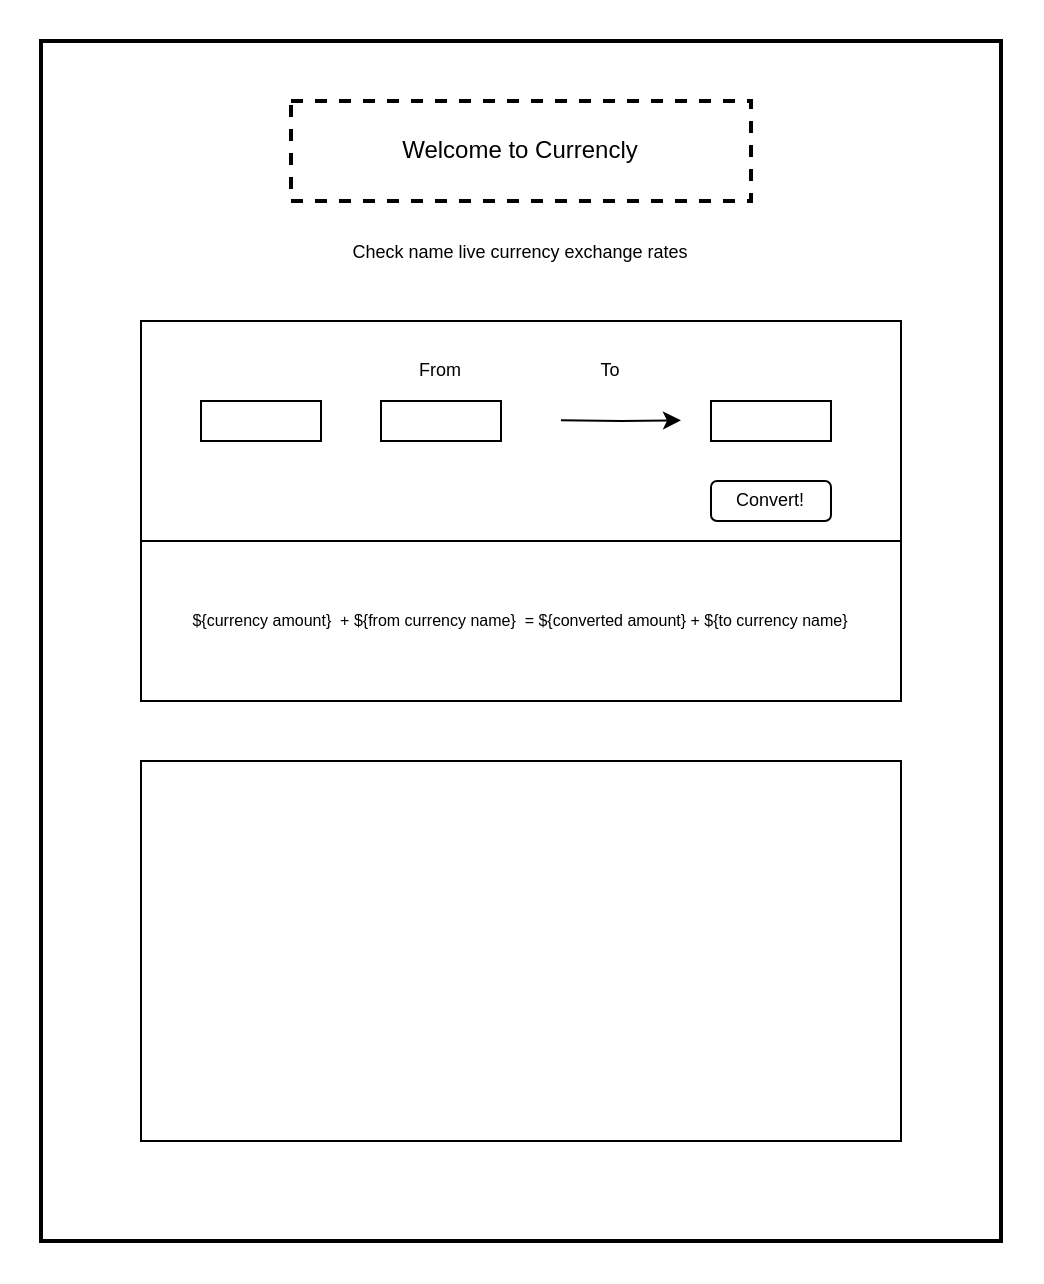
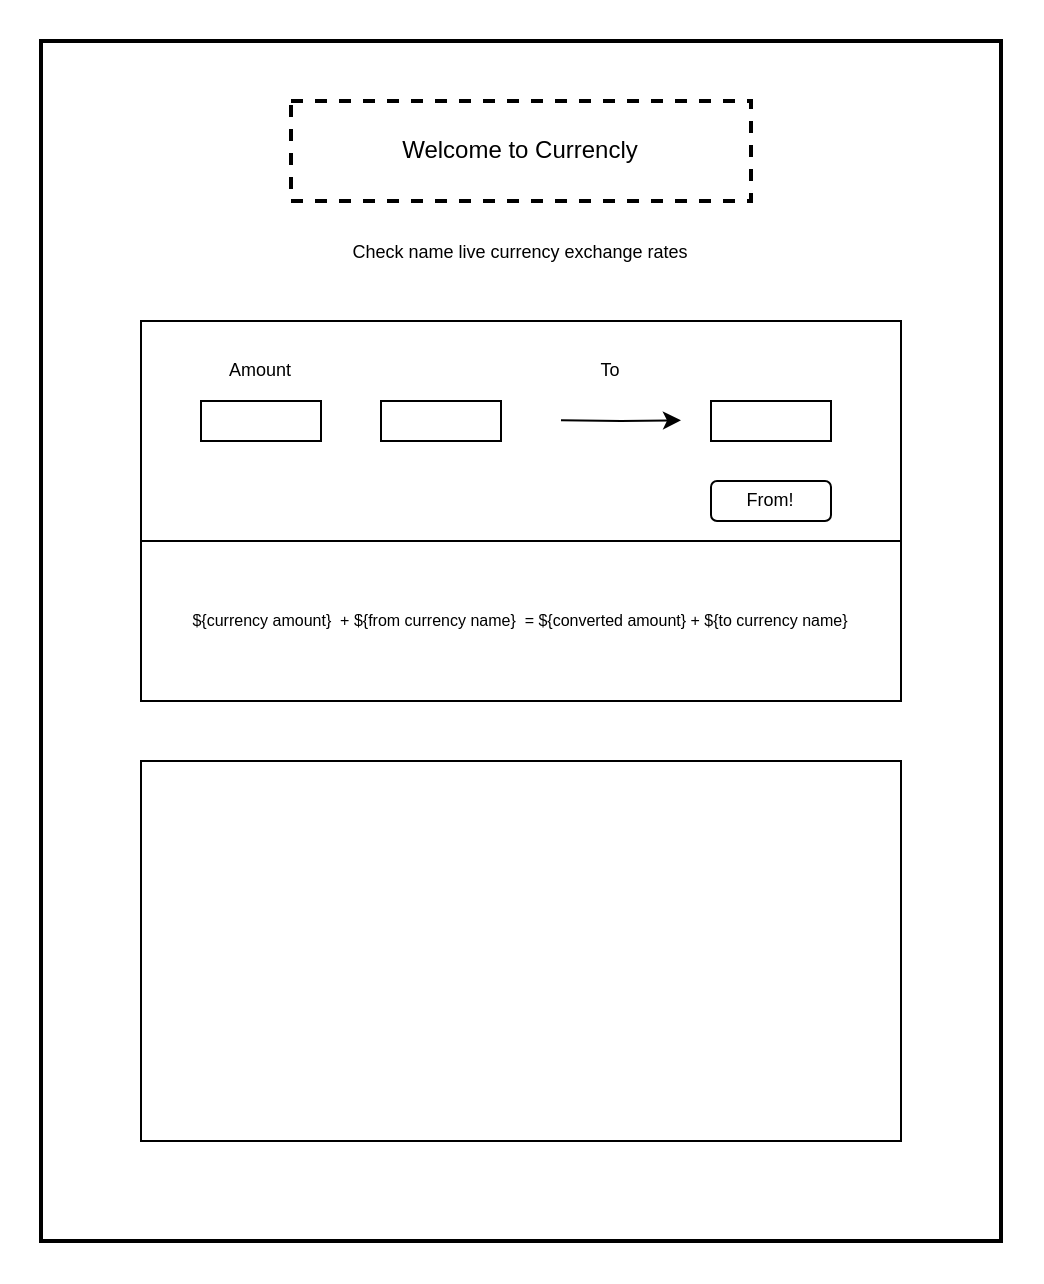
+ <mxCell id="6" value="Amount" style="text;html=1;strokeColor=none;fillColor=none;align=center;verticalAlign=middle;whiteSpace=wrap;rounded=0;fontSize=9;" parent="1" vertex="1"><mxGeometry x="100" y="170" width="60" height="30" as="geometry" /></mxCell>
- <mxCell id="7" value="From" style="text;html=1;strokeColor=none;fillColor=none;align=center;verticalAlign=middle;whiteSpace=wrap;rounded=0;fontSize=9;" parent="1" vertex="1"><mxGeometry x="190" y="170" width="60" height="30" as="geometry" /></mxCell>
- <mxCell id="14" value="Convert!" style="text;html=1;strokeColor=none;fillColor=none;align=center;verticalAlign=middle;whiteSpace=wrap;rounded=0;fontSize=9;" parent="1" vertex="1"><mxGeometry x="355" y="235" width="60" height="30" as="geometry" /></mxCell>
+ <mxCell id="14" value="From!" style="text;html=1;strokeColor=none;fillColor=none;align=center;verticalAlign=middle;whiteSpace=wrap;rounded=0;fontSize=9;" parent="1" vertex="1"><mxGeometry x="355" y="235" width="60" height="30" as="geometry" /></mxCell>
